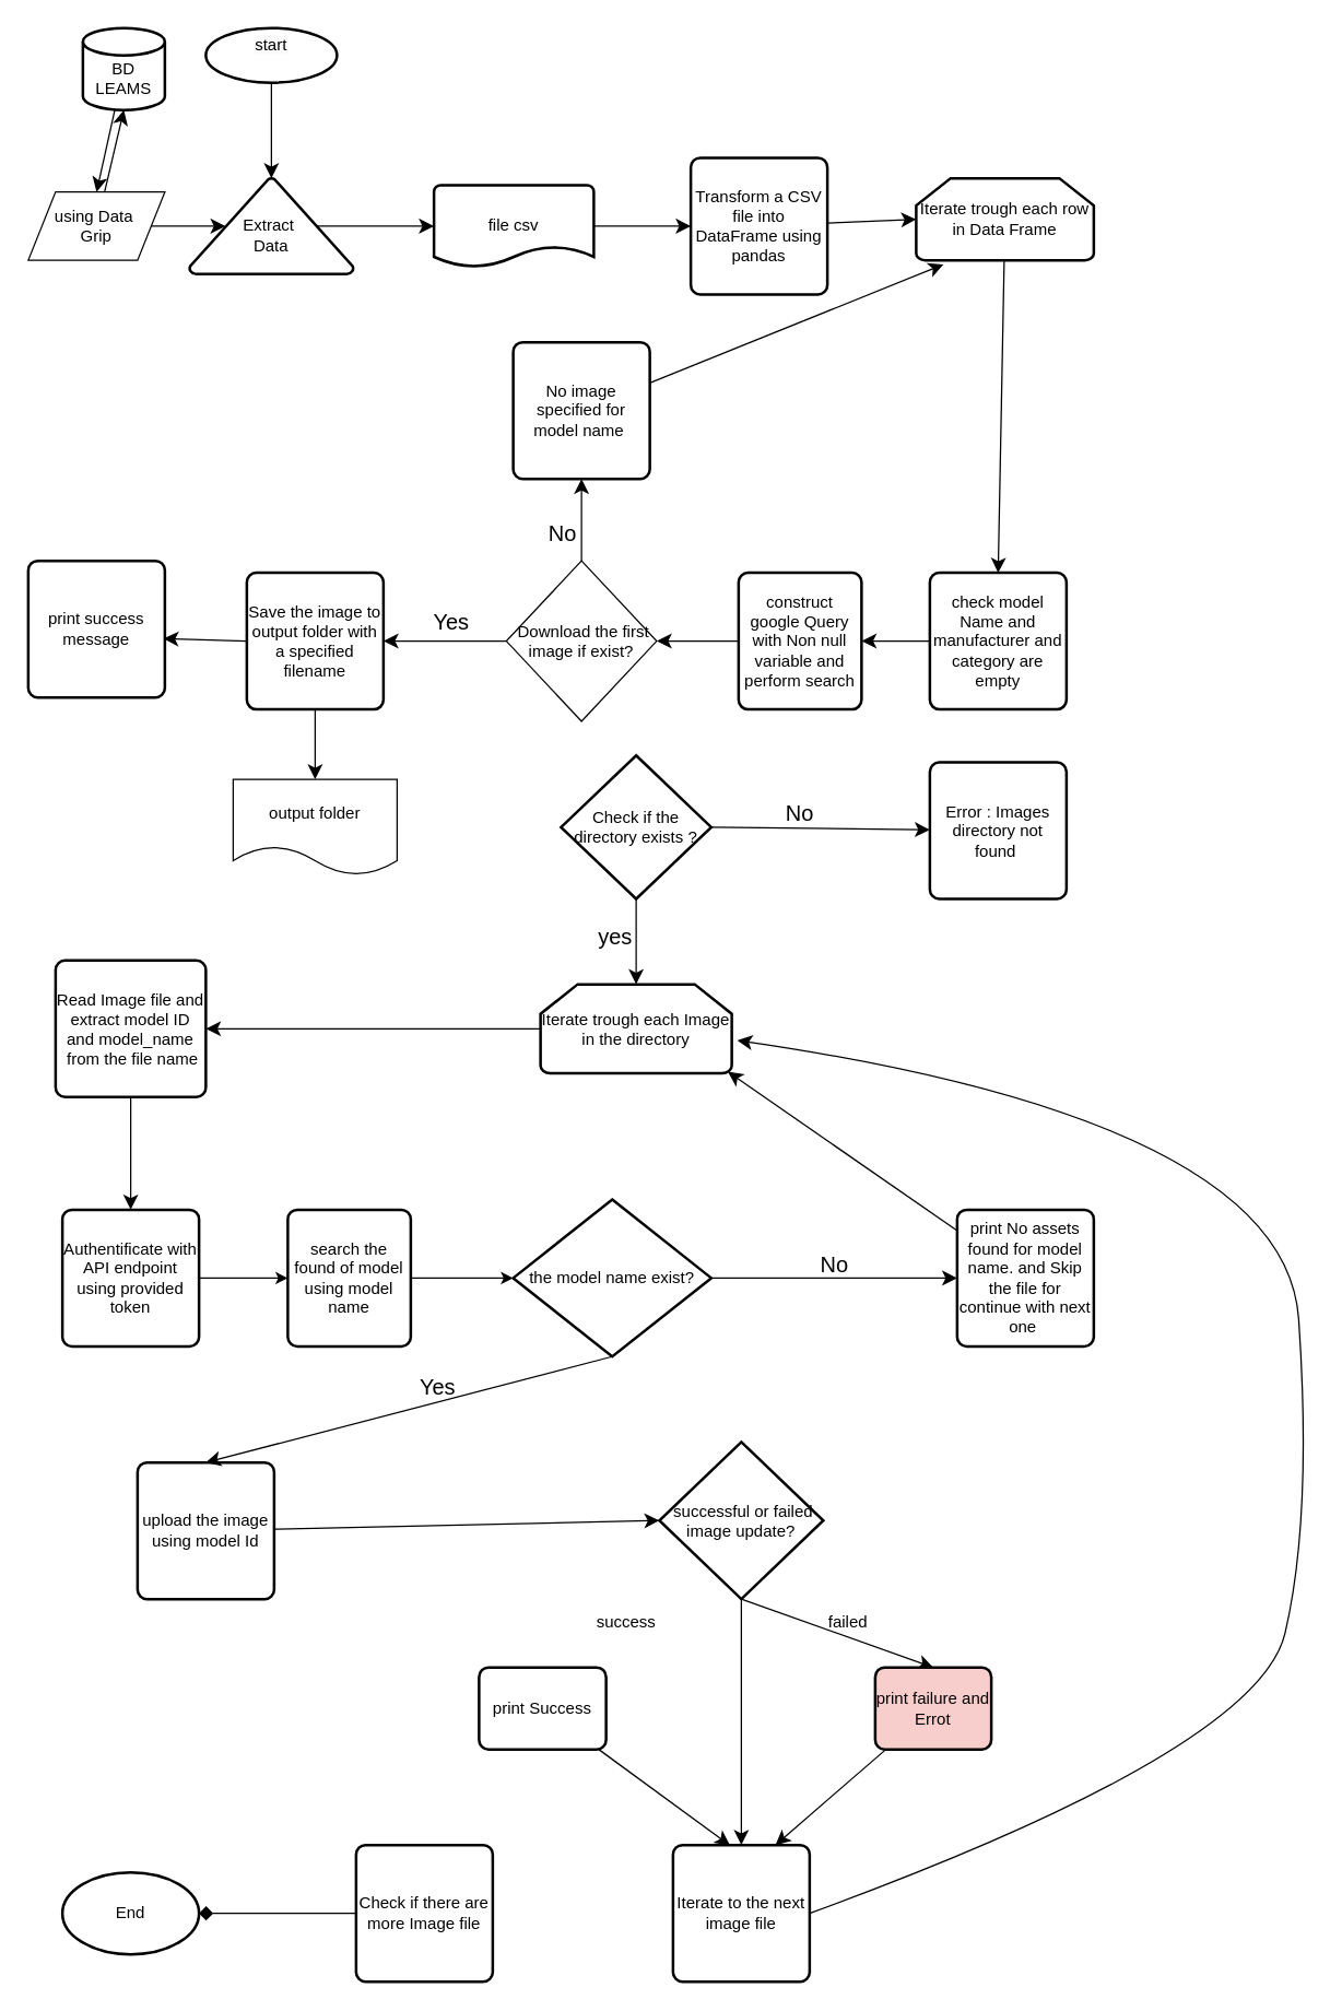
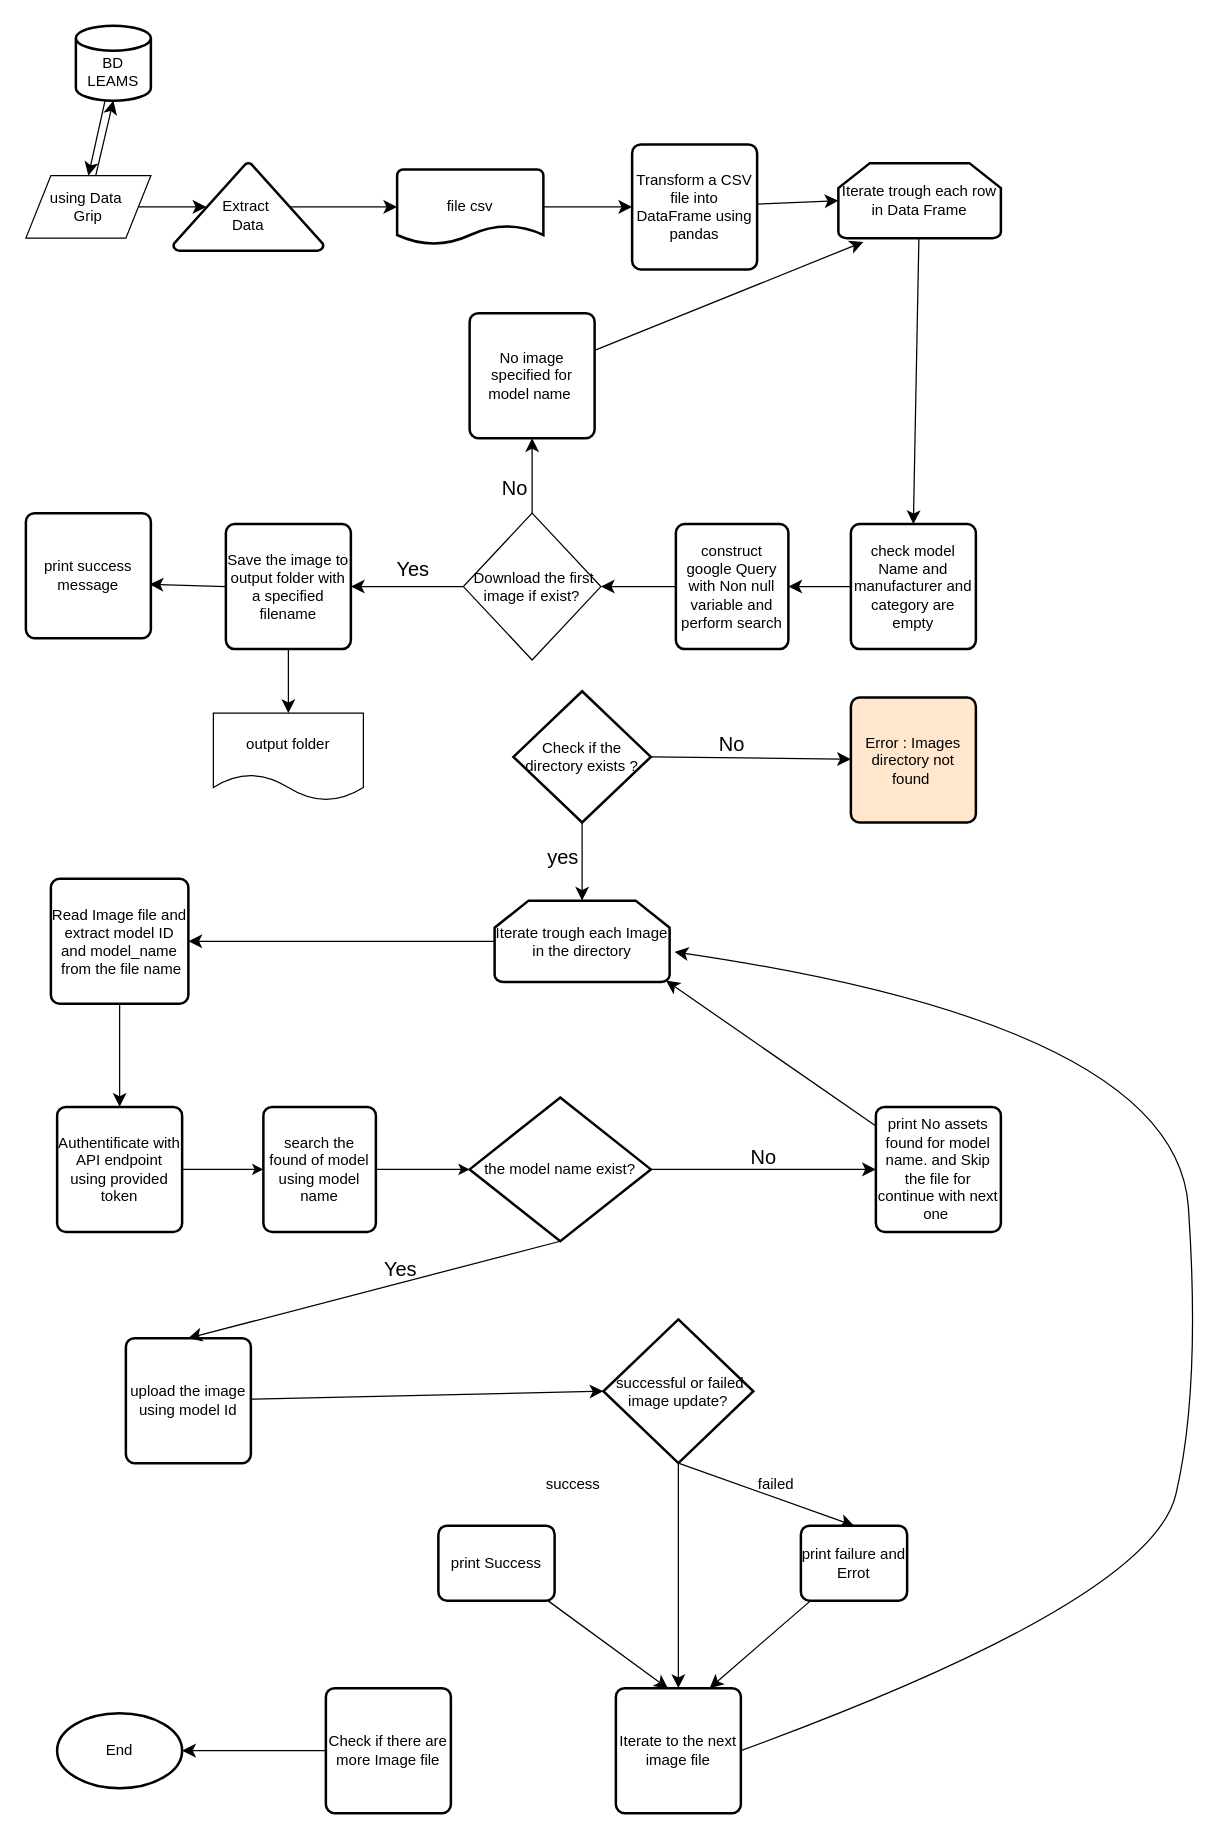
- <mxCell id="3" value="&#10;&lt;span style=&quot;color: rgb(0, 0, 0); font-family: Helvetica; font-size: 12px; font-style: normal; font-variant-ligatures: normal; font-variant-caps: normal; font-weight: 400; letter-spacing: normal; orphans: 2; text-align: center; text-indent: 0px; text-transform: none; widows: 2; word-spacing: 0px; -webkit-text-stroke-width: 0px; white-space: normal; background-color: rgb(251, 251, 251); text-decoration-thickness: initial; text-decoration-style: initial; text-decoration-color: initial; display: inline !important; float: none;&quot;&gt;start&lt;/span&gt;&#10;&#10;" style="strokeWidth=2;html=1;shape=mxgraph.flowchart.start_1;whiteSpace=wrap;" parent="1" vertex="1"><mxGeometry x="150" y="20" width="96" height="40" as="geometry" /></mxCell>
- <mxCell id="2" value="" style="edgeStyle=none;curved=1;rounded=0;orthogonalLoop=1;jettySize=auto;html=1;fontSize=12;startSize=8;endSize=8;entryX=0.5;entryY=0;entryDx=0;entryDy=0;entryPerimeter=0;" parent="1" source="3" target="7" edge="1"><mxGeometry relative="1" as="geometry"><mxPoint x="340" y="360" as="targetPoint" /></mxGeometry></mxCell>
- <mxCell id="34" value="Error : Images directory not found&amp;nbsp;" style="rounded=1;whiteSpace=wrap;html=1;absoluteArcSize=1;arcSize=14;strokeWidth=2;" parent="1" vertex="1"><mxGeometry x="680" y="557.5" width="100" height="100" as="geometry" /></mxCell>
+ <mxCell id="34" value="Error : Images directory not found&amp;nbsp;" style="rounded=1;whiteSpace=wrap;html=1;absoluteArcSize=1;arcSize=14;strokeWidth=2;fillColor=#ffe6cc;" parent="1" vertex="1"><mxGeometry x="680" y="557.5" width="100" height="100" as="geometry" /></mxCell>
- <mxCell id="55" value="print failure and Errot" style="rounded=1;whiteSpace=wrap;html=1;absoluteArcSize=1;arcSize=14;strokeWidth=2;fillColor=#f8cecc;" parent="1" vertex="1"><mxGeometry x="640" y="1220" width="85" height="60" as="geometry" /></mxCell>
+ <mxCell id="55" value="print failure and Errot" style="rounded=1;whiteSpace=wrap;html=1;absoluteArcSize=1;arcSize=14;strokeWidth=2;" parent="1" vertex="1"><mxGeometry x="640" y="1220" width="85" height="60" as="geometry" /></mxCell>
- <mxCell id="62" style="edgeStyle=none;curved=1;rounded=0;orthogonalLoop=1;jettySize=auto;html=1;fontSize=12;startSize=8;endSize=8;entryX=1;entryY=0.5;entryDx=0;entryDy=0;entryPerimeter=0;endArrow=diamond;" parent="1" source="63" edge="1" target="64"><mxGeometry relative="1" as="geometry"><mxPoint x="190" y="1370" as="targetPoint" /></mxGeometry></mxCell>
+ <mxCell id="62" style="edgeStyle=none;curved=1;rounded=0;orthogonalLoop=1;jettySize=auto;html=1;fontSize=12;startSize=8;endSize=8;entryX=1;entryY=0.5;entryDx=0;entryDy=0;entryPerimeter=0;" parent="1" source="63" edge="1" target="64"><mxGeometry relative="1" as="geometry"><mxPoint x="190" y="1370" as="targetPoint" /></mxGeometry></mxCell>
